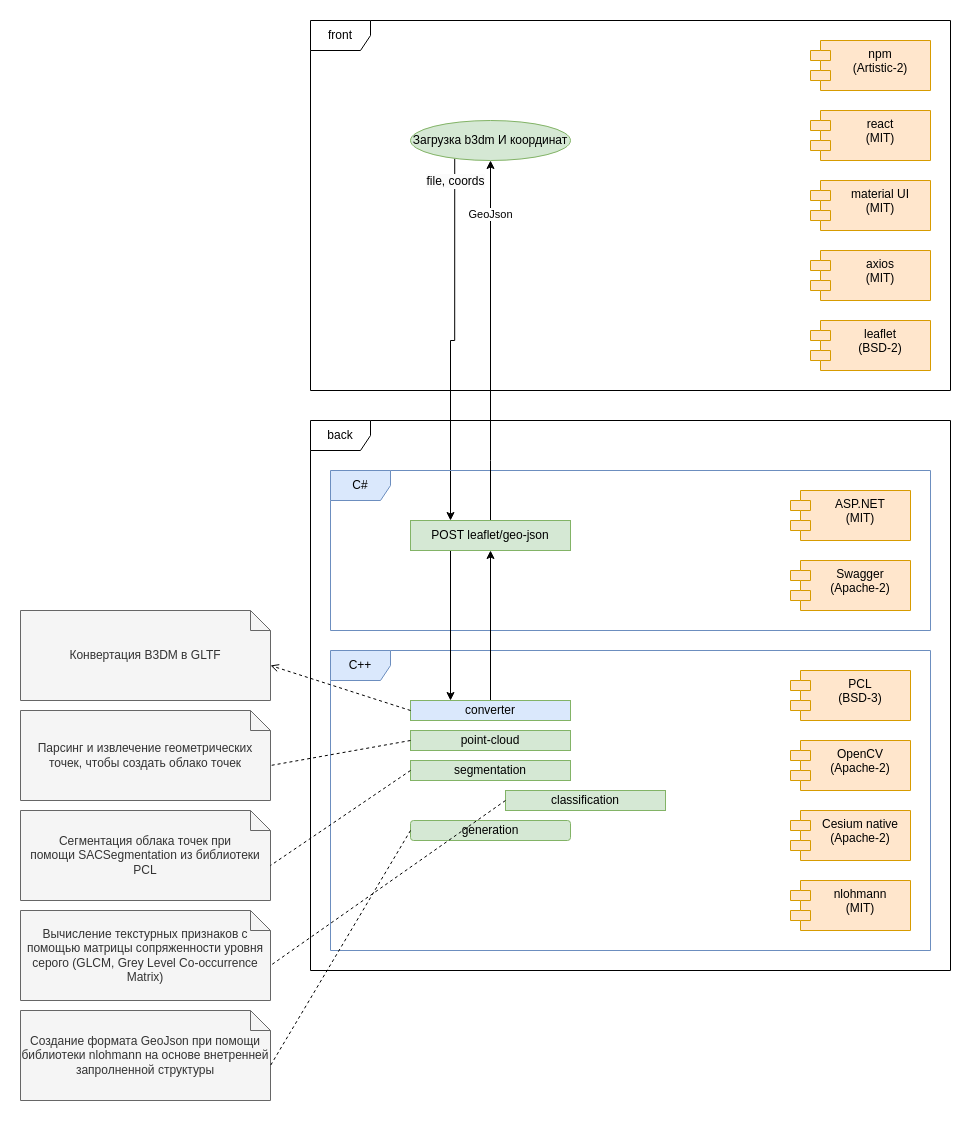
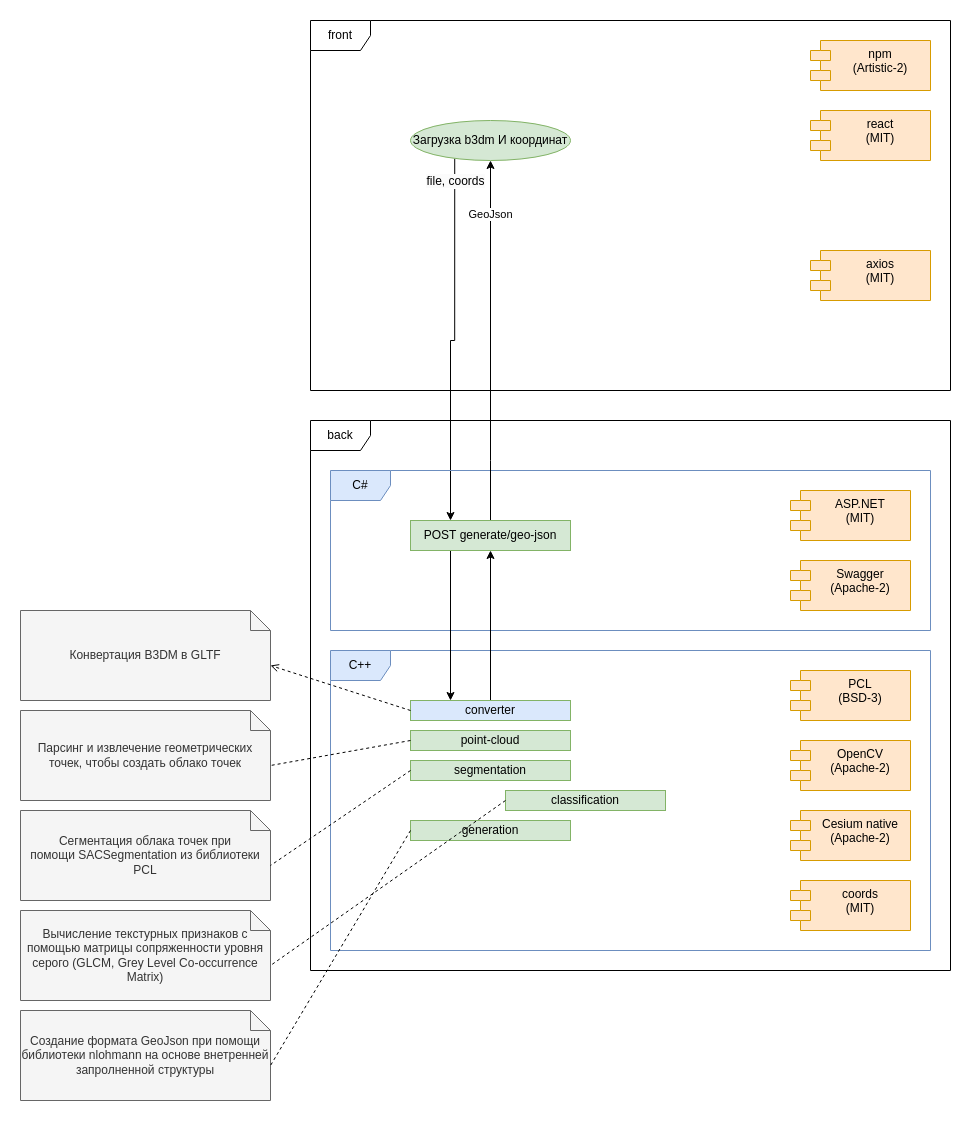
- <mxCell id="6" value="material UI&lt;div&gt;(MIT)&lt;/div&gt;" style="shape=module;align=left;spacingLeft=20;align=center;verticalAlign=top;whiteSpace=wrap;html=1;fillColor=#ffe6cc;strokeColor=#d79b00;" vertex="1" parent="1"><mxGeometry x="810" y="180" width="120" height="50" as="geometry" /></mxCell>
- <mxCell id="4" value="leaflet&lt;div&gt;(BSD-2)&lt;/div&gt;" style="shape=module;align=left;spacingLeft=20;align=center;verticalAlign=top;whiteSpace=wrap;html=1;fillColor=#ffe6cc;strokeColor=#d79b00;" vertex="1" parent="1"><mxGeometry x="810" y="320" width="120" height="50" as="geometry" /></mxCell>
- <mxCell id="18" value="POST&amp;nbsp;leaflet/geo-json" style="html=1;whiteSpace=wrap;fillColor=#d5e8d4;strokeColor=#82b366;" vertex="1" parent="1"><mxGeometry x="410" y="520" width="160" height="30" as="geometry" /></mxCell>
+ <mxCell id="18" value="POST&amp;nbsp;generate/geo-json" style="html=1;whiteSpace=wrap;fillColor=#d5e8d4;strokeColor=#82b366;" vertex="1" parent="1"><mxGeometry x="410" y="520" width="160" height="30" as="geometry" /></mxCell>
- <mxCell id="27" value="generation" style="html=1;whiteSpace=wrap;fillColor=#d5e8d4;strokeColor=#82b366;rounded=1;" vertex="1" parent="1"><mxGeometry x="410" y="820" width="160" height="20" as="geometry" /></mxCell>
+ <mxCell id="27" value="generation" style="html=1;whiteSpace=wrap;fillColor=#d5e8d4;strokeColor=#82b366;" vertex="1" parent="1"><mxGeometry x="410" y="820" width="160" height="20" as="geometry" /></mxCell>
- <mxCell id="30" value="nlohmann&lt;br&gt;(MIT)" style="shape=module;align=left;spacingLeft=20;align=center;verticalAlign=top;whiteSpace=wrap;html=1;fillColor=#ffe6cc;strokeColor=#d79b00;" vertex="1" parent="1"><mxGeometry x="790" y="880" width="120" height="50" as="geometry" /></mxCell>
+ <mxCell id="30" value="coords&lt;br&gt;(MIT)" style="shape=module;align=left;spacingLeft=20;align=center;verticalAlign=top;whiteSpace=wrap;html=1;fillColor=#ffe6cc;strokeColor=#d79b00;" vertex="1" parent="1"><mxGeometry x="790" y="880" width="120" height="50" as="geometry" /></mxCell>
